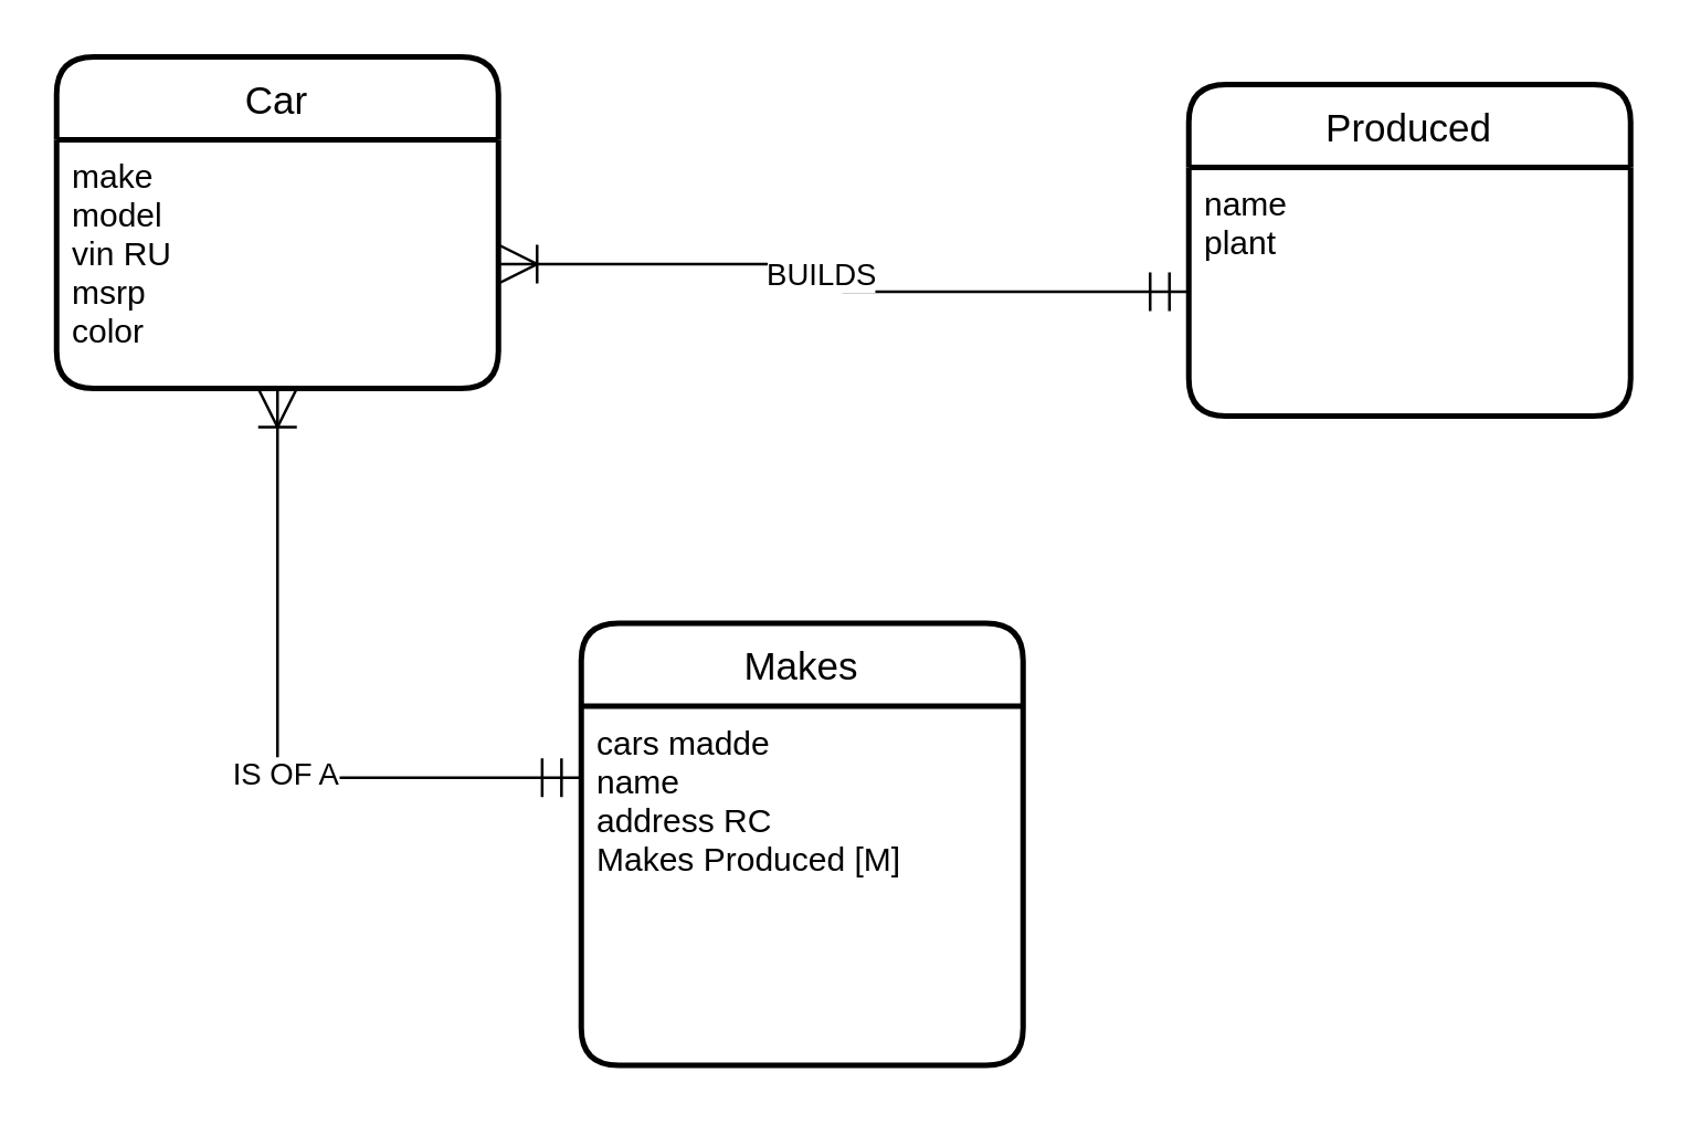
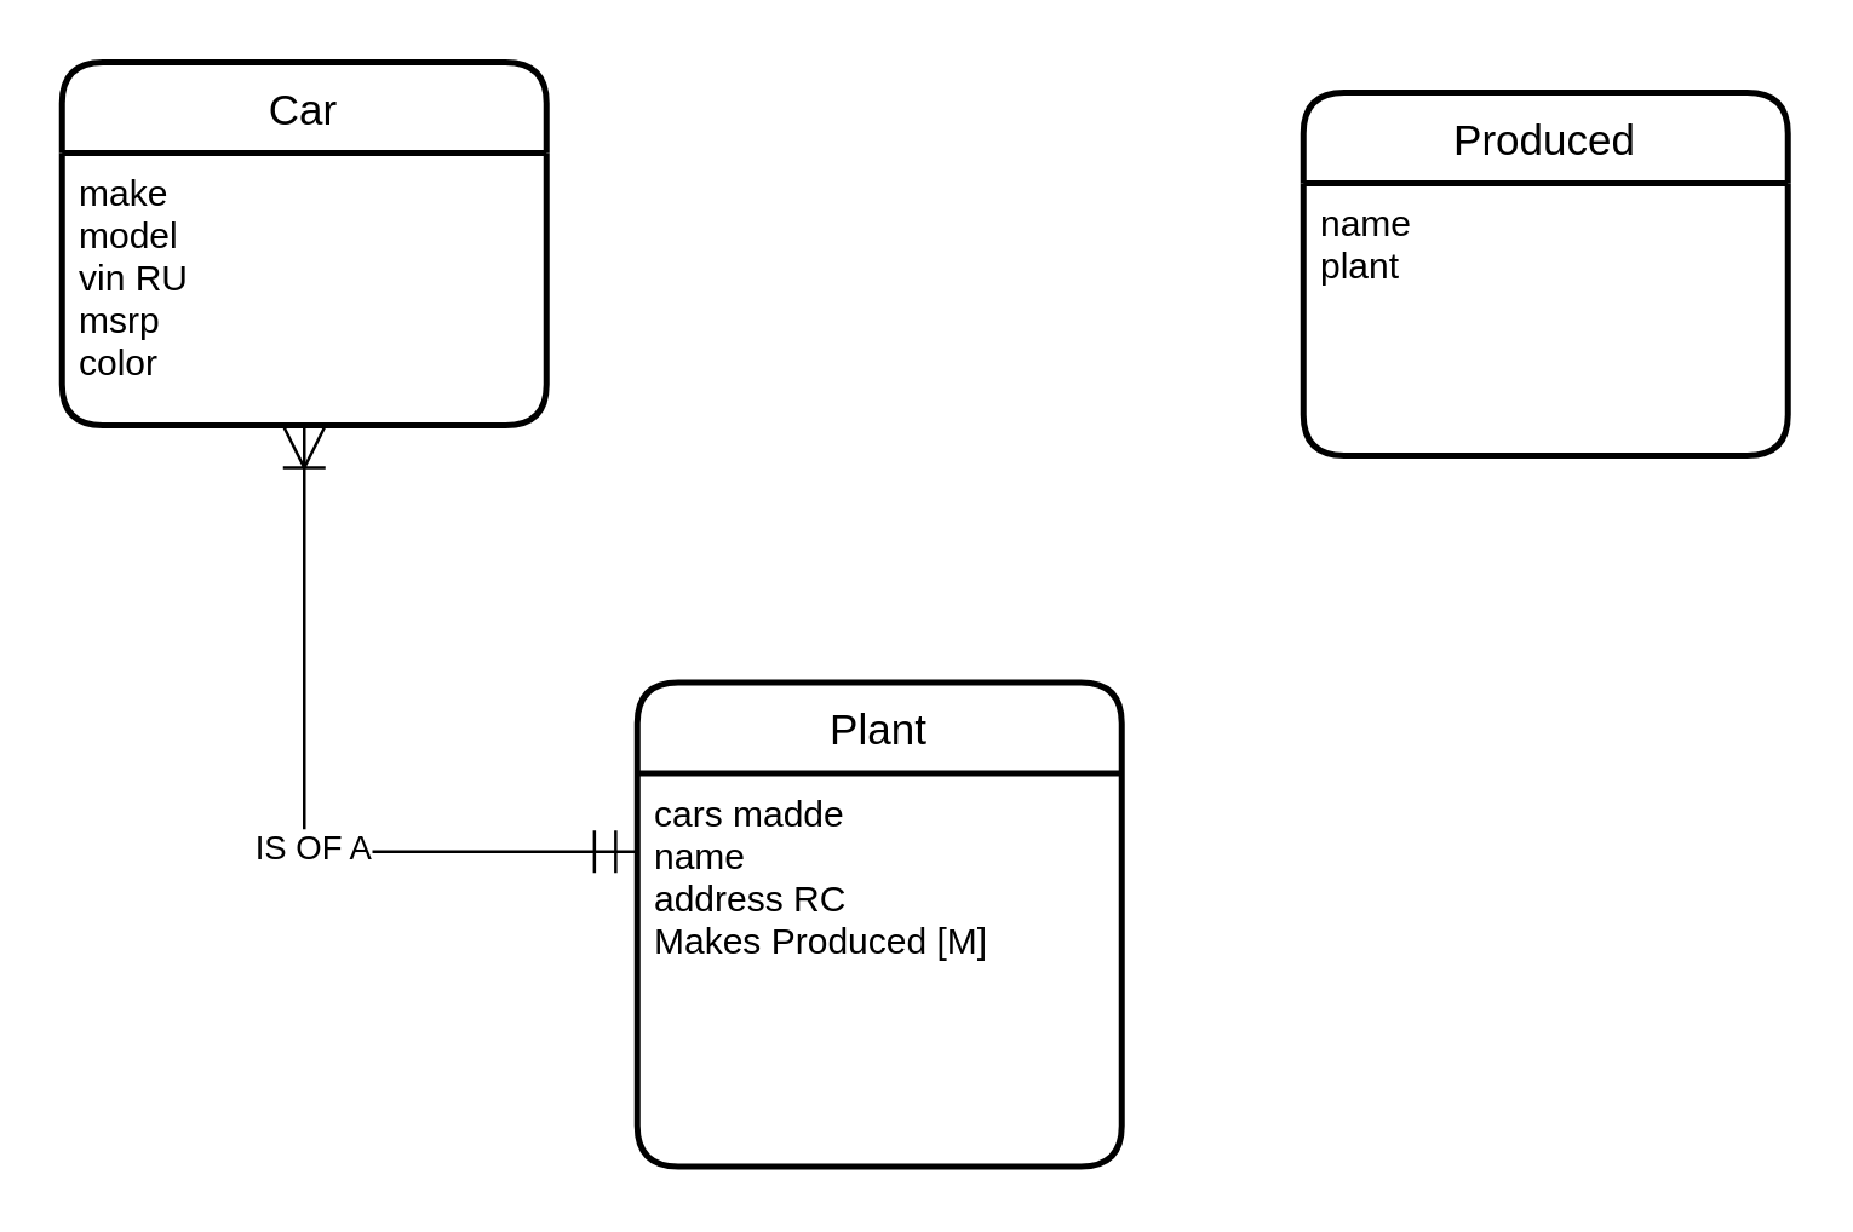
- <mxCell id="8" style="edgeStyle=orthogonalEdgeStyle;rounded=0;orthogonalLoop=1;jettySize=auto;html=1;endSize=12;startSize=12;endArrow=ERoneToMany;endFill=0;startArrow=ERmandOne;startFill=0;" edge="1" parent="1" source="7" target="3"><mxGeometry relative="1" as="geometry" /></mxCell>
- <mxCell id="9" value="BUILDS" style="edgeLabel;html=1;align=center;verticalAlign=middle;resizable=0;points=[];" vertex="1" connectable="0" parent="8"><mxGeometry x="0.111" y="3" relative="1" as="geometry"><mxPoint as="offset" /></mxGeometry></mxCell>
- <mxCell id="4" value="Makes" style="swimlane;childLayout=stackLayout;horizontal=1;startSize=30;horizontalStack=0;rounded=1;fontSize=14;fontStyle=0;strokeWidth=2;resizeParent=0;resizeLast=1;shadow=0;dashed=0;align=center;" vertex="1" parent="1"><mxGeometry x="210" y="225" width="160" height="160" as="geometry" /></mxCell>
+ <mxCell id="4" value="Plant" style="swimlane;childLayout=stackLayout;horizontal=1;startSize=30;horizontalStack=0;rounded=1;fontSize=14;fontStyle=0;strokeWidth=2;resizeParent=0;resizeLast=1;shadow=0;dashed=0;align=center;" vertex="1" parent="1"><mxGeometry x="210" y="225" width="160" height="160" as="geometry" /></mxCell>
